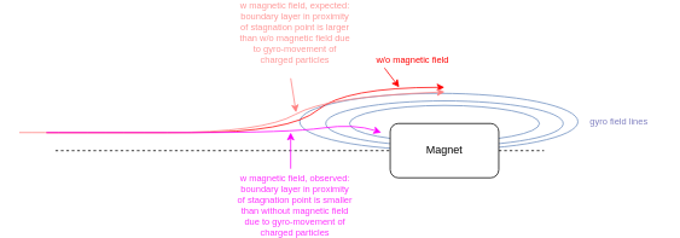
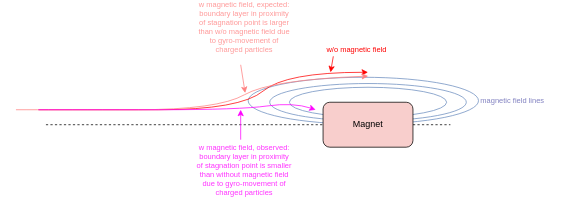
- <mxCell id="11" value="w/o magnetic field" style="text;html=1;align=center;verticalAlign=middle;whiteSpace=wrap;rounded=0;fontColor=#ff0000;fontSize=10;" vertex="1" parent="1"><mxGeometry x="410" y="50" width="90" height="20" as="geometry" /></mxCell>
+ <mxCell id="11" value="w/o magnetic field" style="text;html=1;align=center;verticalAlign=middle;whiteSpace=wrap;rounded=0;fontColor=#ff0000;fontSize=10;" vertex="1" parent="1"><mxGeometry x="430" y="50" width="90" height="20" as="geometry" /></mxCell>
- <mxCell id="17" value="gyro field lines" style="text;html=1;align=center;verticalAlign=middle;whiteSpace=wrap;rounded=0;fontSize=10;fillColor=none;strokeColor=none;fontColor=#8080c0;" vertex="1" parent="1"><mxGeometry x="637.5" y="118.01" width="90" height="20" as="geometry" /></mxCell>
+ <mxCell id="17" value="magnetic field lines" style="text;html=1;align=center;verticalAlign=middle;whiteSpace=wrap;rounded=0;fontSize=10;fillColor=none;strokeColor=none;fontColor=#8080c0;" vertex="1" parent="1"><mxGeometry x="637.5" y="118.01" width="90" height="20" as="geometry" /></mxCell>
- <mxCell id="7" value="Magnet" style="rounded=1;whiteSpace=wrap;html=1;" vertex="1" parent="1"><mxGeometry x="430" y="130" width="120" height="60" as="geometry" /></mxCell>
+ <mxCell id="7" value="Magnet" style="rounded=1;whiteSpace=wrap;html=1;fillColor=#f8cecc;" vertex="1" parent="1"><mxGeometry x="430" y="130" width="120" height="60" as="geometry" /></mxCell>
